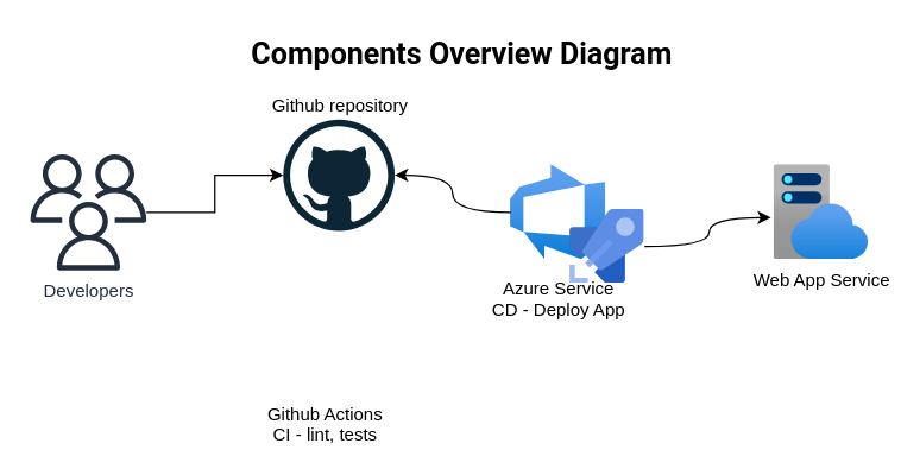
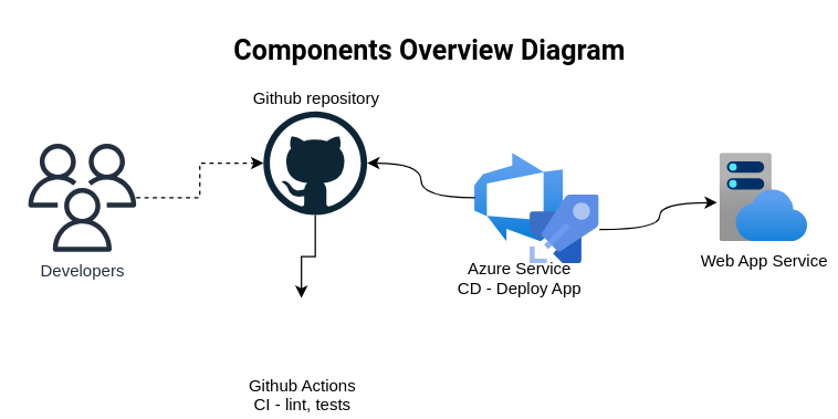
- <mxCell id="6" value="" style="edgeStyle=orthogonalEdgeStyle;rounded=0;orthogonalLoop=1;jettySize=auto;html=1;" edge="1" parent="1" source="7" target="3"><mxGeometry relative="1" as="geometry" /></mxCell>
+ <mxCell id="6" value="" style="edgeStyle=orthogonalEdgeStyle;rounded=0;orthogonalLoop=1;jettySize=auto;html=1;dashed=1;" edge="1" parent="1" source="7" target="3"><mxGeometry relative="1" as="geometry" /></mxCell>
+ <mxCell id="2" value="" style="edgeStyle=orthogonalEdgeStyle;rounded=0;orthogonalLoop=1;jettySize=auto;html=1;" edge="1" parent="1" source="3" target="4"><mxGeometry relative="1" as="geometry" /></mxCell>
